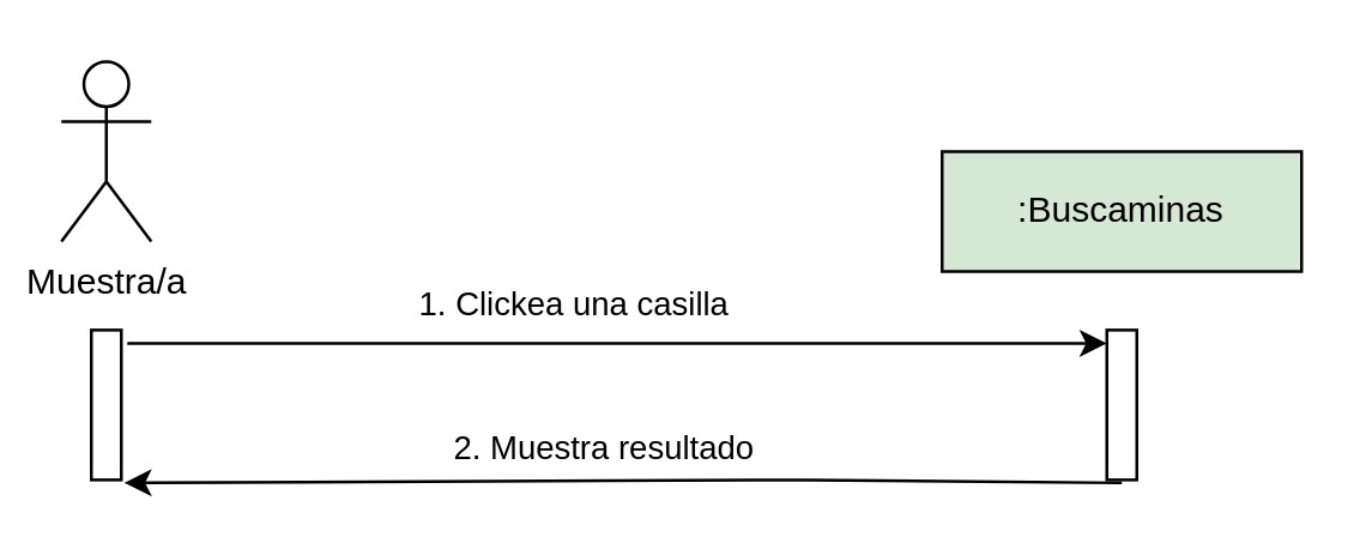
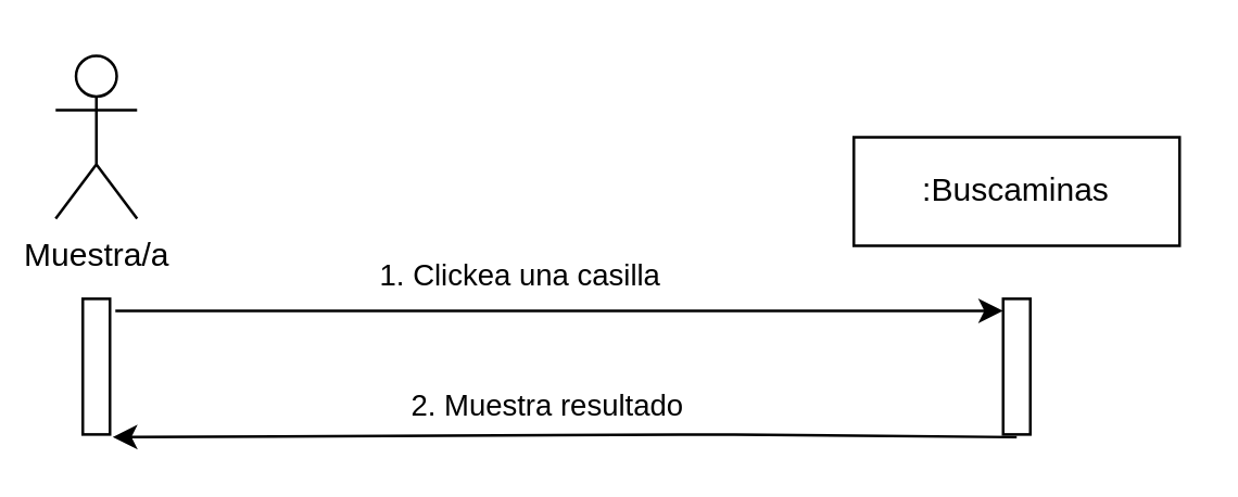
- <mxCell id="4" value=":Buscaminas" style="rounded=0;whiteSpace=wrap;html=1;fillColor=#d5e8d4;" vertex="1" parent="1"><mxGeometry x="314" y="50" width="120" height="40" as="geometry" /></mxCell>
+ <mxCell id="4" value=":Buscaminas" style="rounded=0;whiteSpace=wrap;html=1;" vertex="1" parent="1"><mxGeometry x="314" y="50" width="120" height="40" as="geometry" /></mxCell>
